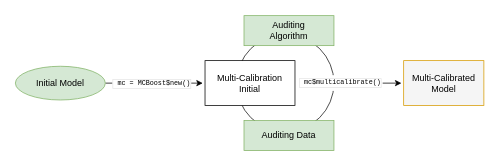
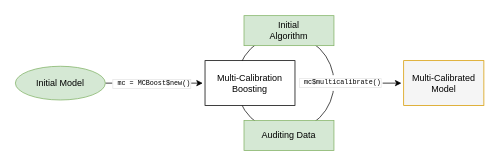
- <mxCell id="9" value="&lt;div&gt;Auditing &lt;br&gt;&lt;/div&gt;&lt;div&gt;Algorithm&lt;br&gt;&lt;/div&gt;" style="rounded=0;whiteSpace=wrap;html=1;fillColor=#d5e8d4;strokeColor=#82b366;fontFamily=Helvetica;" parent="1" vertex="1"><mxGeometry x="325" y="20" width="120" height="40" as="geometry" /></mxCell>
+ <mxCell id="9" value="&lt;div&gt;Initial &lt;br&gt;&lt;/div&gt;&lt;div&gt;Algorithm&lt;br&gt;&lt;/div&gt;" style="rounded=0;whiteSpace=wrap;html=1;fillColor=#d5e8d4;strokeColor=#82b366;fontFamily=Helvetica;" parent="1" vertex="1"><mxGeometry x="325" y="20" width="120" height="40" as="geometry" /></mxCell>
- <mxCell id="8" value="&lt;div&gt;Multi-Calibration Initial&lt;br&gt;&lt;/div&gt;" style="rounded=0;whiteSpace=wrap;html=1;fontFamily=Helvetica;" parent="1" vertex="1"><mxGeometry x="273" y="80" width="120" height="60" as="geometry" /></mxCell>
+ <mxCell id="8" value="&lt;div&gt;Multi-Calibration Boosting&lt;br&gt;&lt;/div&gt;" style="rounded=0;whiteSpace=wrap;html=1;fontFamily=Helvetica;" parent="1" vertex="1"><mxGeometry x="273" y="80" width="120" height="60" as="geometry" /></mxCell>
